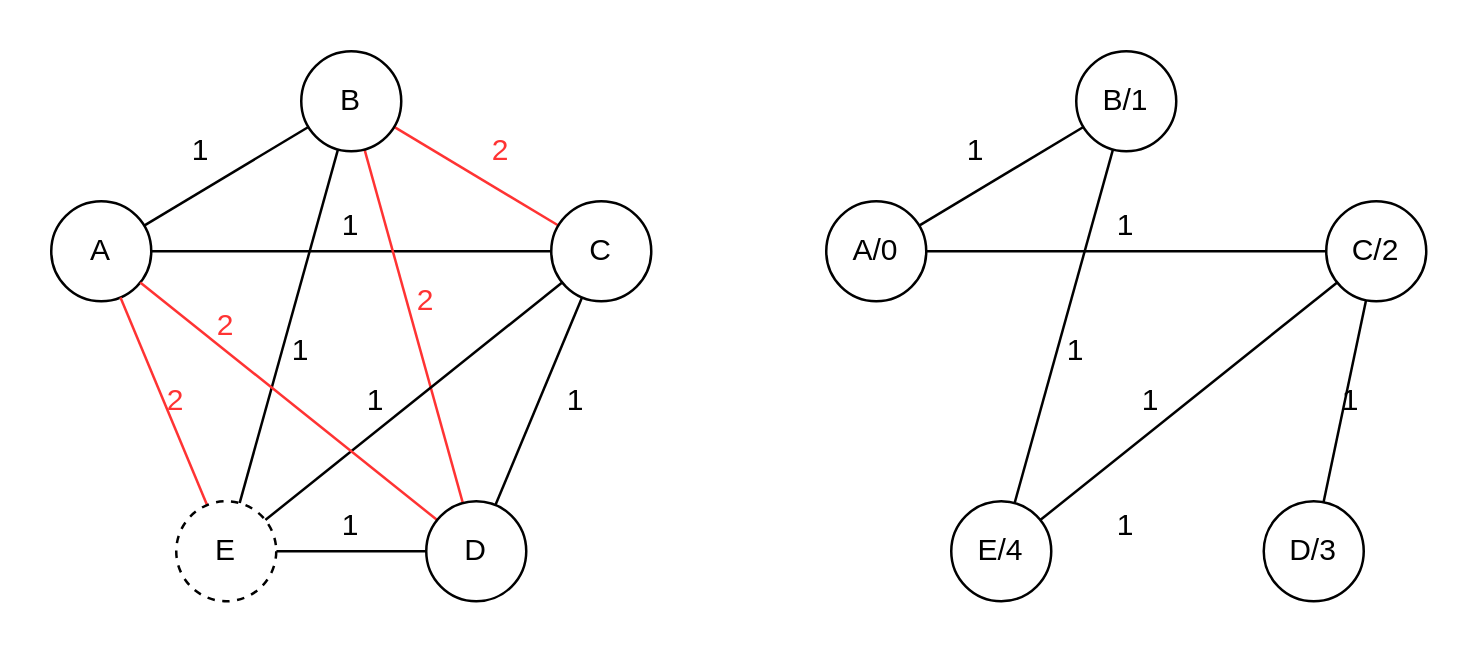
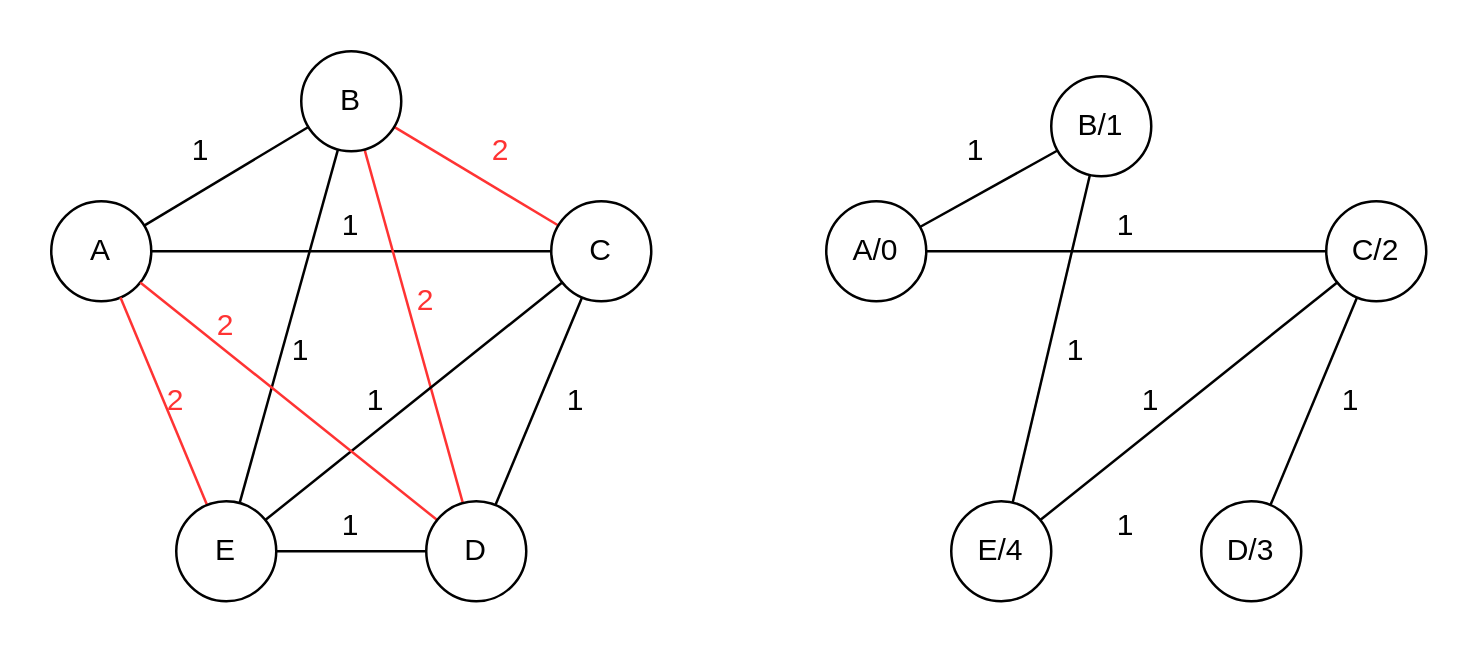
- <mxCell id="31" value="B/1" style="ellipse;whiteSpace=wrap;html=1;aspect=fixed;" vertex="1" parent="1"><mxGeometry x="430" y="20" width="40" height="40" as="geometry" /></mxCell>
+ <mxCell id="31" value="B/1" style="ellipse;whiteSpace=wrap;html=1;aspect=fixed;" vertex="1" parent="1"><mxGeometry x="420" y="30" width="40" height="40" as="geometry" /></mxCell>
- <mxCell id="16" value="E" style="ellipse;whiteSpace=wrap;html=1;aspect=fixed;dashed=1;" vertex="1" parent="1"><mxGeometry x="70" y="200" width="40" height="40" as="geometry" /></mxCell>
+ <mxCell id="16" value="E" style="ellipse;whiteSpace=wrap;html=1;aspect=fixed;" vertex="1" parent="1"><mxGeometry x="70" y="200" width="40" height="40" as="geometry" /></mxCell>
- <mxCell id="35" value="D/3" style="ellipse;whiteSpace=wrap;html=1;aspect=fixed;" vertex="1" parent="1"><mxGeometry x="505" y="200" width="40" height="40" as="geometry" /></mxCell>
+ <mxCell id="35" value="D/3" style="ellipse;whiteSpace=wrap;html=1;aspect=fixed;" vertex="1" parent="1"><mxGeometry x="480" y="200" width="40" height="40" as="geometry" /></mxCell>
